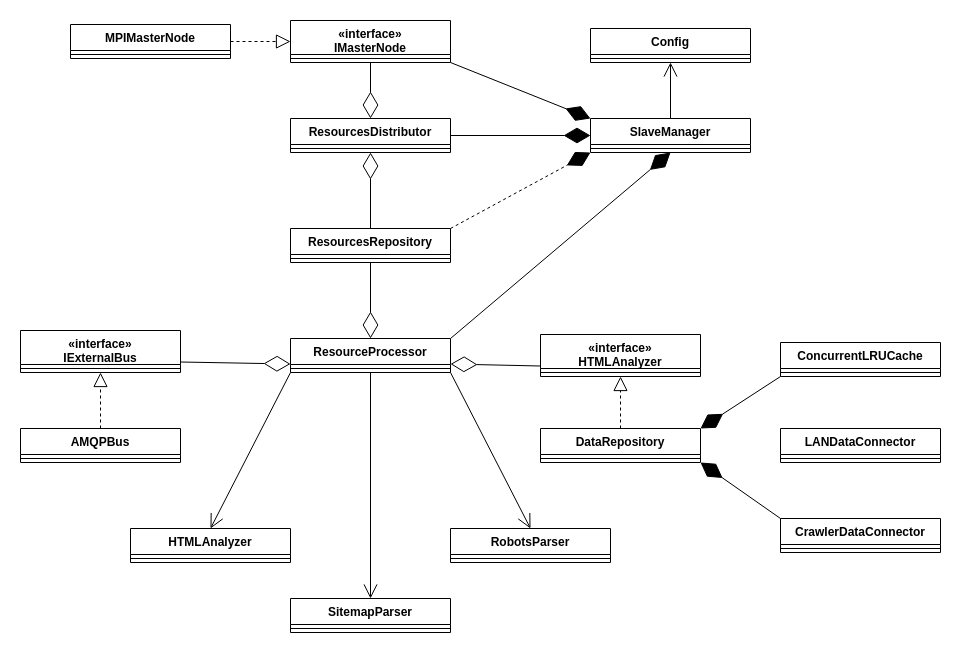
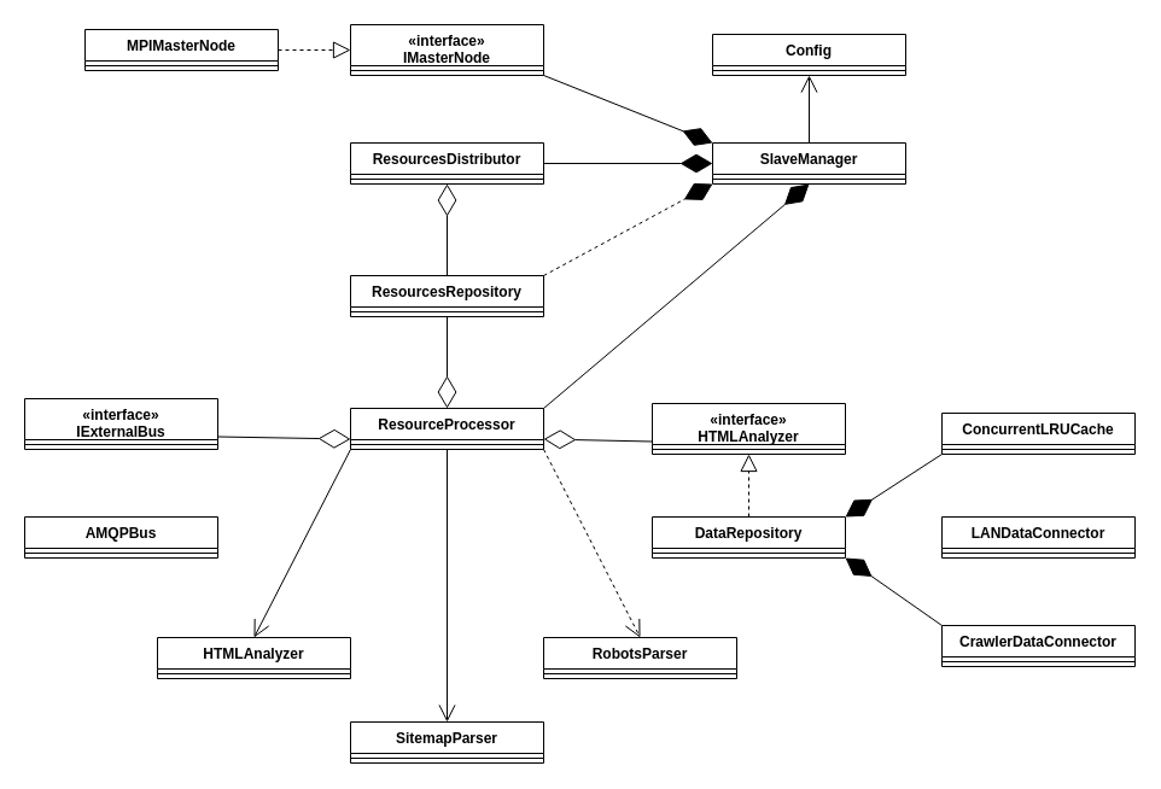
- <mxCell id="27" value="" style="endArrow=diamondThin;endFill=0;endSize=24;html=1;rounded=0;exitX=0.5;exitY=1;exitDx=0;exitDy=0;entryX=0.5;entryY=0;entryDx=0;entryDy=0;" edge="1" parent="1" source="9" target="24"><mxGeometry width="160" relative="1" as="geometry"><mxPoint x="270" y="498" as="sourcePoint" /><mxPoint x="430" y="498" as="targetPoint" /></mxGeometry></mxCell>
- <mxCell id="19" value="" style="endArrow=block;dashed=1;endFill=0;endSize=12;html=1;rounded=0;exitX=0.5;exitY=0;exitDx=0;exitDy=0;entryX=0.5;entryY=1;entryDx=0;entryDy=0;" edge="1" parent="1" source="13" target="7"><mxGeometry width="160" relative="1" as="geometry"><mxPoint x="120" y="468" as="sourcePoint" /><mxPoint x="170" y="108" as="targetPoint" /></mxGeometry></mxCell>
- <mxCell id="36" value="" style="endArrow=open;endFill=1;endSize=12;html=1;rounded=0;exitX=1;exitY=1;exitDx=0;exitDy=0;entryX=0.5;entryY=0;entryDx=0;entryDy=0;" edge="1" parent="1" source="4" target="30"><mxGeometry width="160" relative="1" as="geometry"><mxPoint x="340" y="758" as="sourcePoint" /><mxPoint x="500" y="758" as="targetPoint" /></mxGeometry></mxCell>
+ <mxCell id="36" value="" style="endArrow=open;endFill=1;endSize=12;html=1;rounded=0;exitX=1;exitY=1;exitDx=0;exitDy=0;entryX=0.5;entryY=0;entryDx=0;entryDy=0;dashed=1;" edge="1" parent="1" source="4" target="30"><mxGeometry width="160" relative="1" as="geometry"><mxPoint x="340" y="758" as="sourcePoint" /><mxPoint x="500" y="758" as="targetPoint" /></mxGeometry></mxCell>
